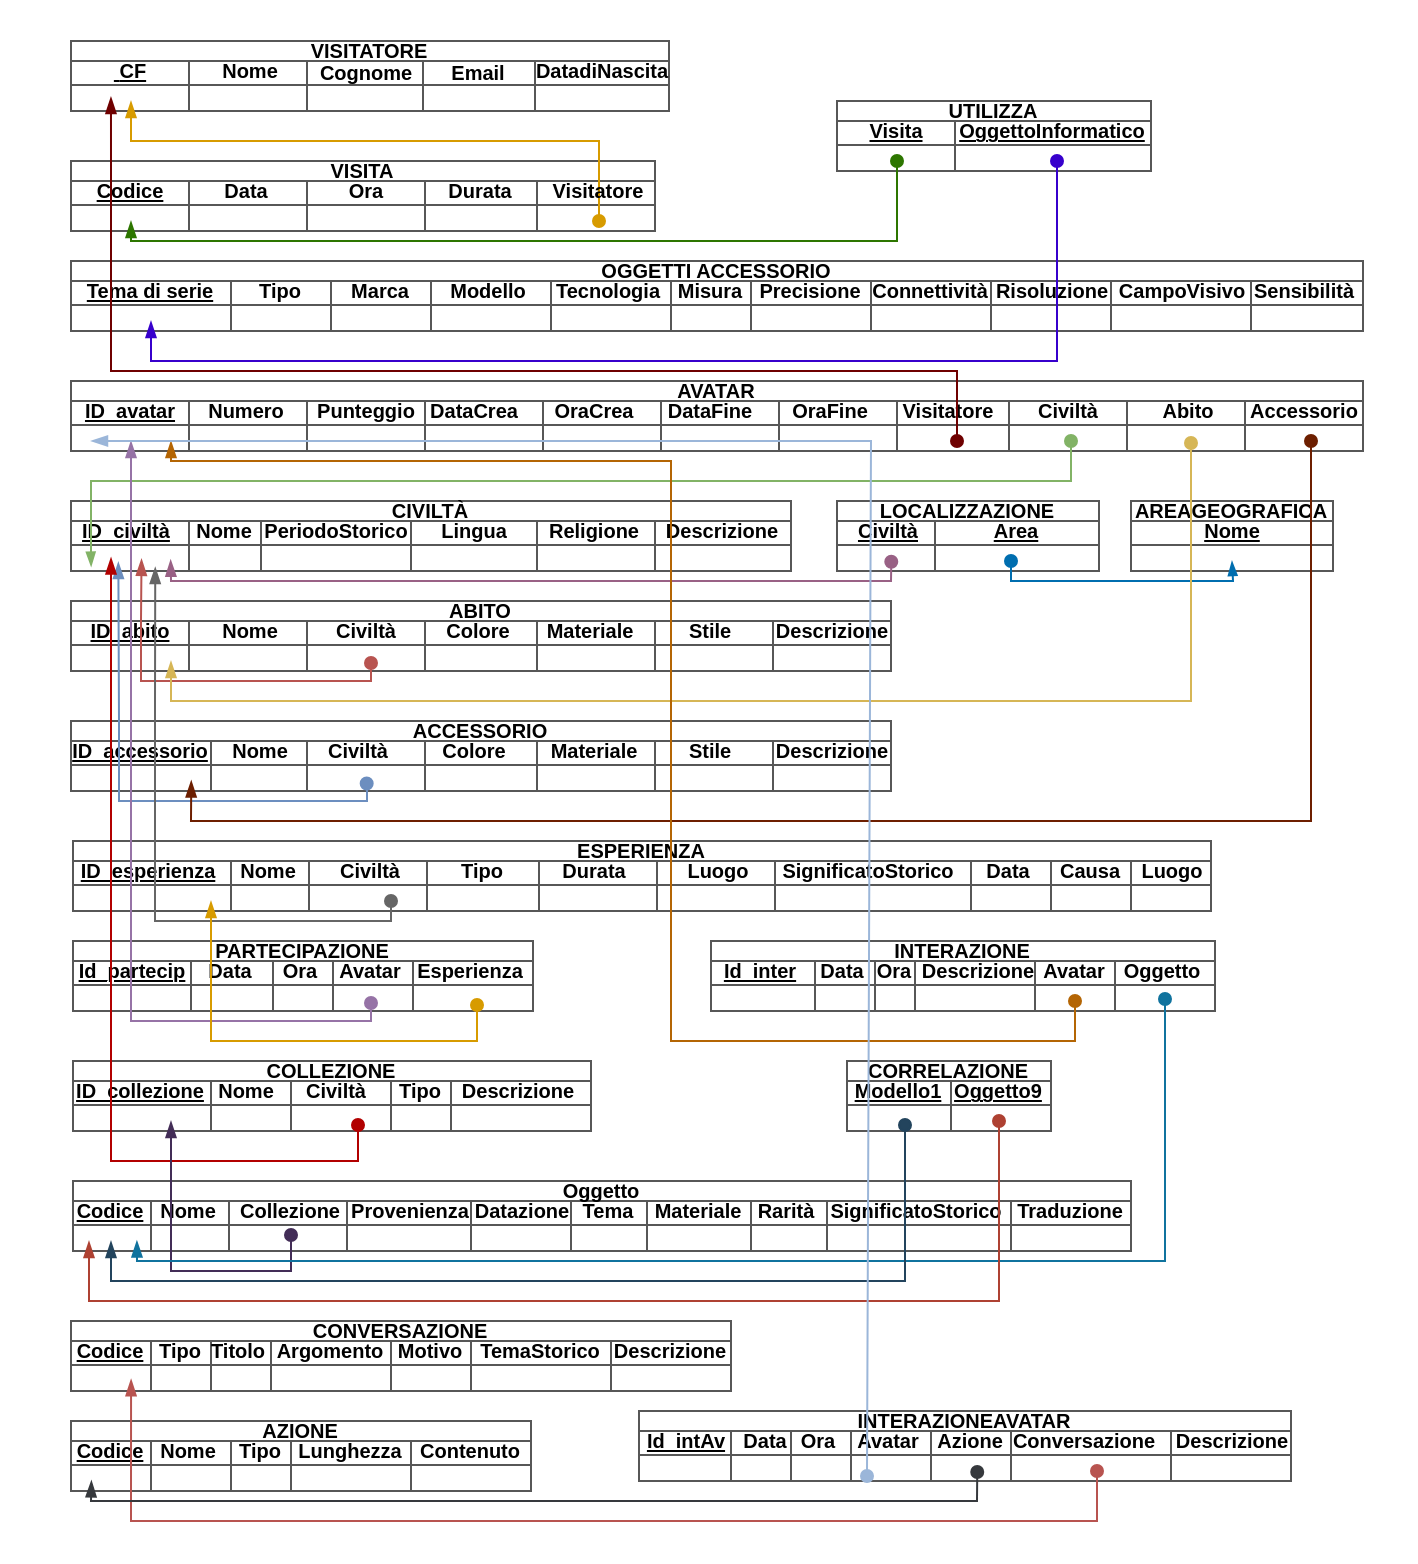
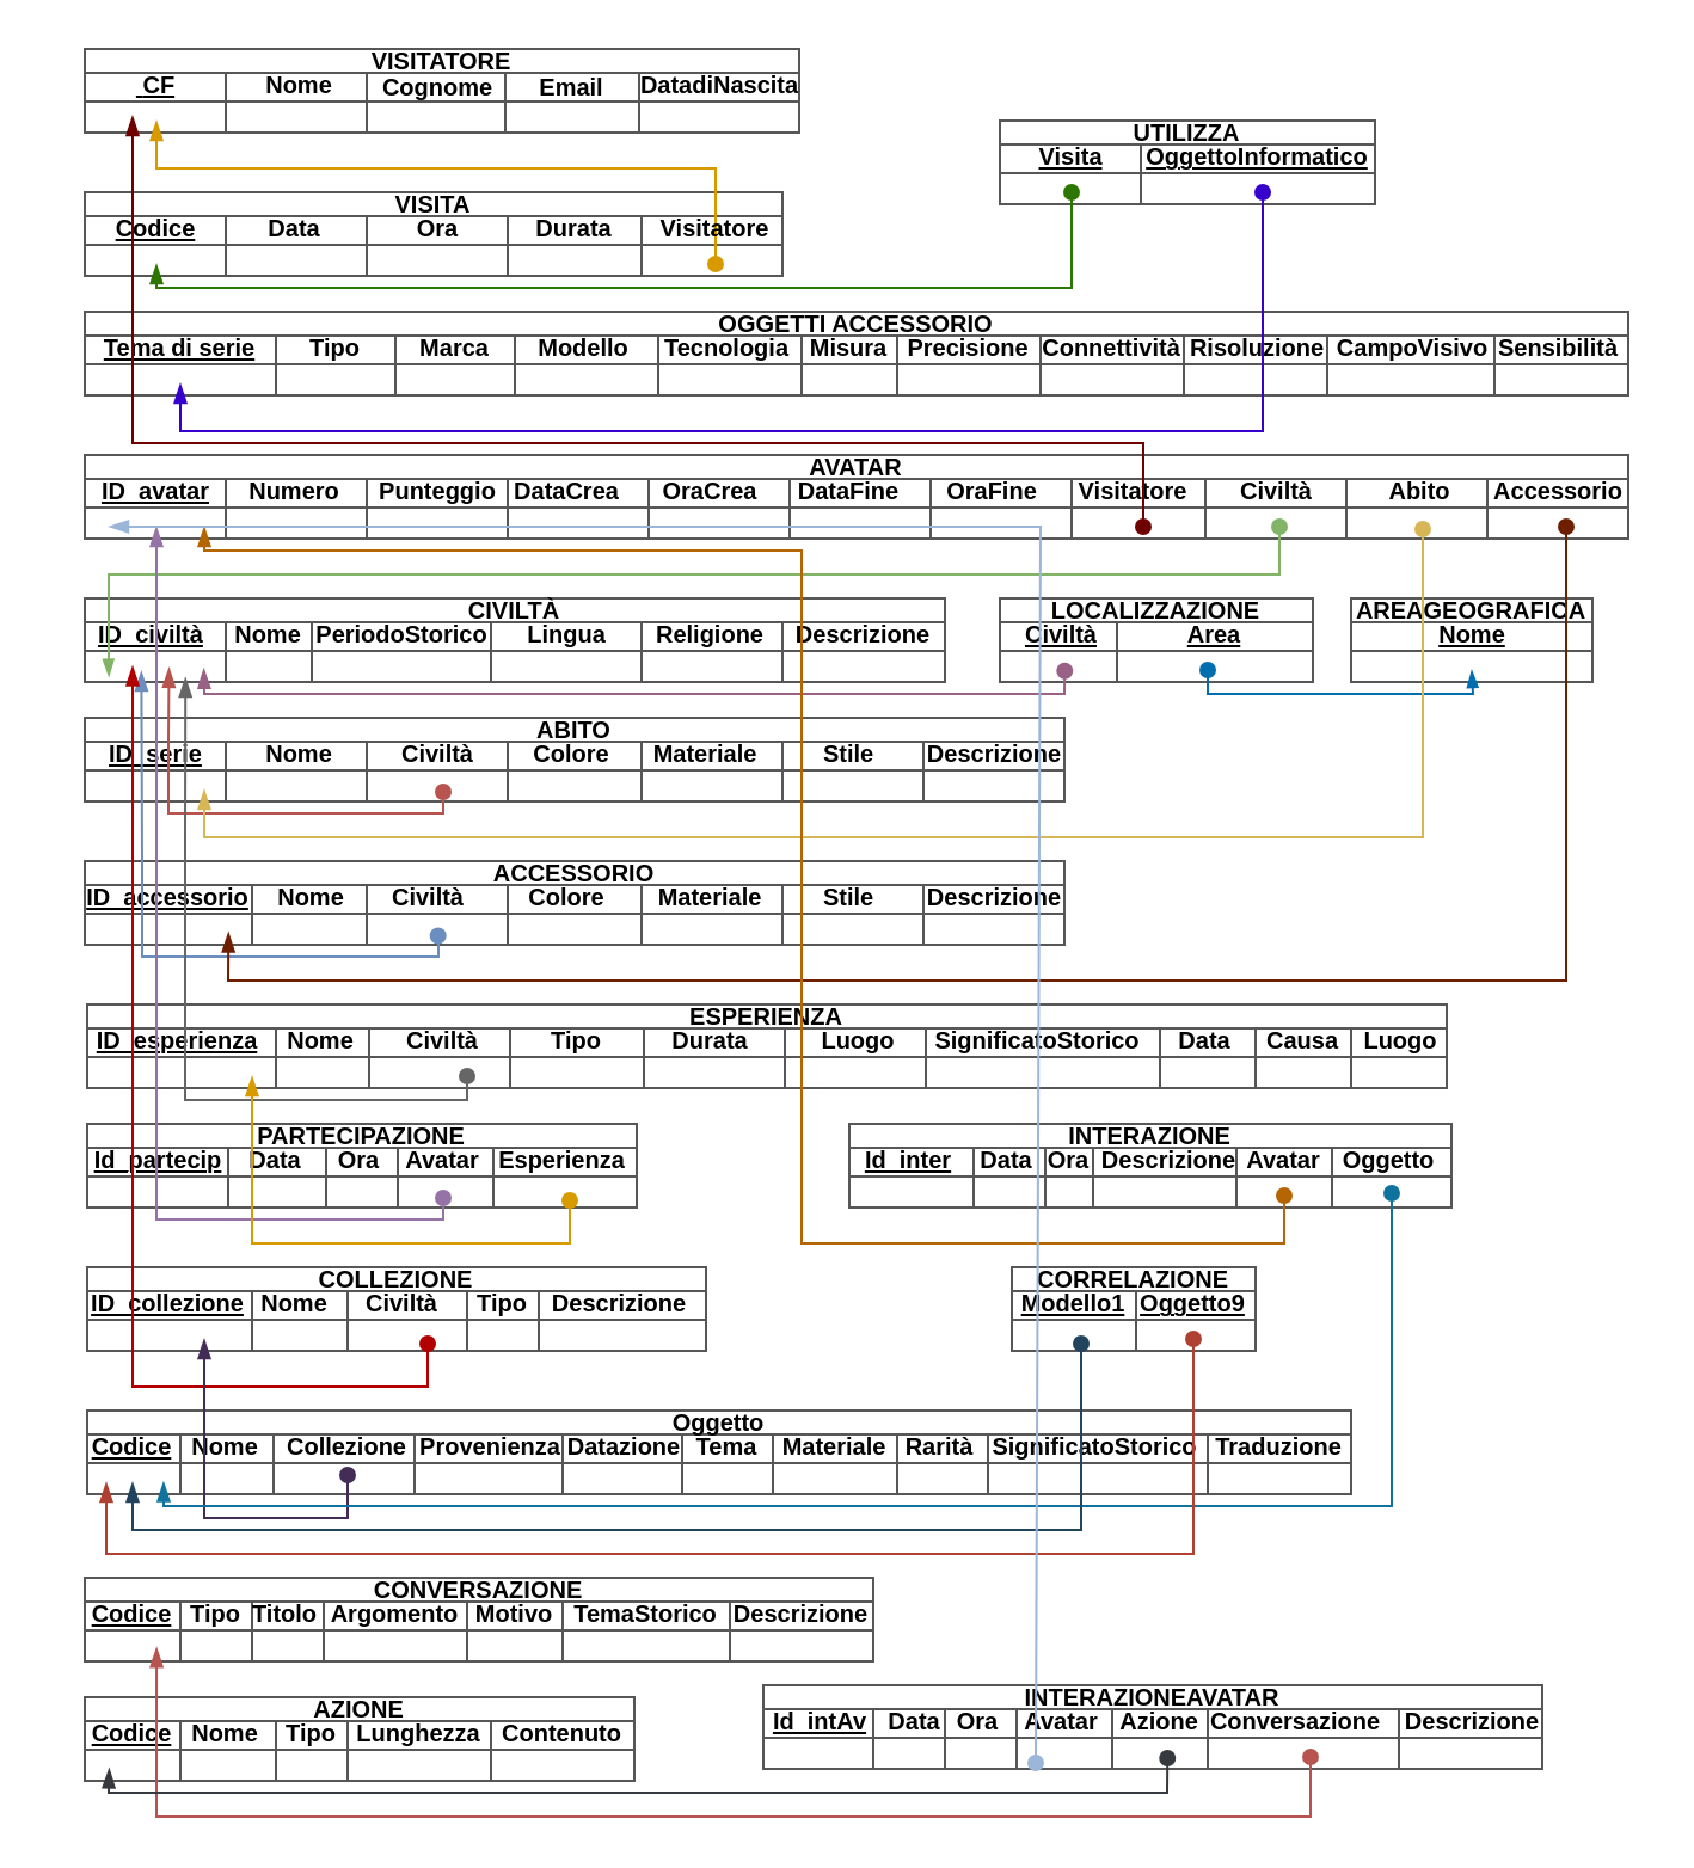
- <mxCell id="298" value="&lt;span style=&quot;font-size: 10px;&quot;&gt;&lt;b&gt;&lt;u&gt;ID_abito&lt;/u&gt;&lt;/b&gt;&lt;/span&gt;" style="text;html=1;align=center;verticalAlign=middle;whiteSpace=wrap;rounded=0;" parent="1" vertex="1"><mxGeometry x="35" y="300" width="60" height="30" as="geometry" /></mxCell>
+ <mxCell id="298" value="&lt;span style=&quot;font-size: 10px;&quot;&gt;&lt;b&gt;&lt;u&gt;ID_serie&lt;/u&gt;&lt;/b&gt;&lt;/span&gt;" style="text;html=1;align=center;verticalAlign=middle;whiteSpace=wrap;rounded=0;" parent="1" vertex="1"><mxGeometry x="35" y="300" width="60" height="30" as="geometry" /></mxCell>
